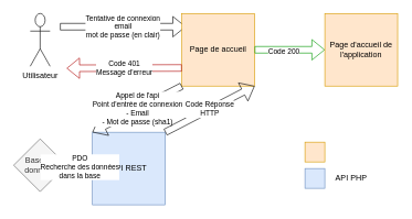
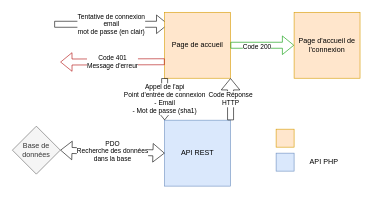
- <mxCell id="2" value="Utilisateur" style="shape=umlActor;verticalLabelPosition=bottom;verticalAlign=top;html=1;outlineConnect=0;" vertex="1" parent="1"><mxGeometry x="45" y="20" width="30" height="80" as="geometry" /></mxCell>
- <mxCell id="13" value="Page d'accueil de l'application" style="whiteSpace=wrap;html=1;aspect=fixed;fillColor=#ffe6cc;strokeColor=#d79b00;gradientColor=none;labelBackgroundColor=none;" vertex="1" parent="1"><mxGeometry x="490" y="20" width="110" height="110" as="geometry" /></mxCell>
+ <mxCell id="13" value="Page d'accueil de l'connexion" style="whiteSpace=wrap;html=1;aspect=fixed;fillColor=#ffe6cc;strokeColor=#d79b00;gradientColor=none;labelBackgroundColor=none;" vertex="1" parent="1"><mxGeometry x="490" y="20" width="110" height="110" as="geometry" /></mxCell>
- <mxCell id="6" value="API REST" style="whiteSpace=wrap;html=1;aspect=fixed;labelBackgroundColor=none;fillColor=#dae8fc;strokeColor=#6c8ebf;" vertex="1" parent="1"><mxGeometry x="139" y="200" width="110" height="110" as="geometry" /></mxCell>
+ <mxCell id="6" value="API REST" style="whiteSpace=wrap;html=1;aspect=fixed;labelBackgroundColor=none;fillColor=#dae8fc;strokeColor=#6c8ebf;" vertex="1" parent="1"><mxGeometry x="274" y="200" width="110" height="110" as="geometry" /></mxCell>
- <mxCell id="16" value="API PHP" style="text;html=1;strokeColor=none;fillColor=none;align=center;verticalAlign=middle;whiteSpace=wrap;rounded=0;labelBackgroundColor=none;fontSize=12;" vertex="1" parent="1"><mxGeometry x="500" y="255" width="60" height="30" as="geometry" /></mxCell>
+ <mxCell id="16" value="API PHP" style="text;html=1;strokeColor=none;fillColor=none;align=center;verticalAlign=middle;whiteSpace=wrap;rounded=0;labelBackgroundColor=none;fontSize=12;" vertex="1" parent="1"><mxGeometry x="510" y="255" width="60" height="30" as="geometry" /></mxCell>
